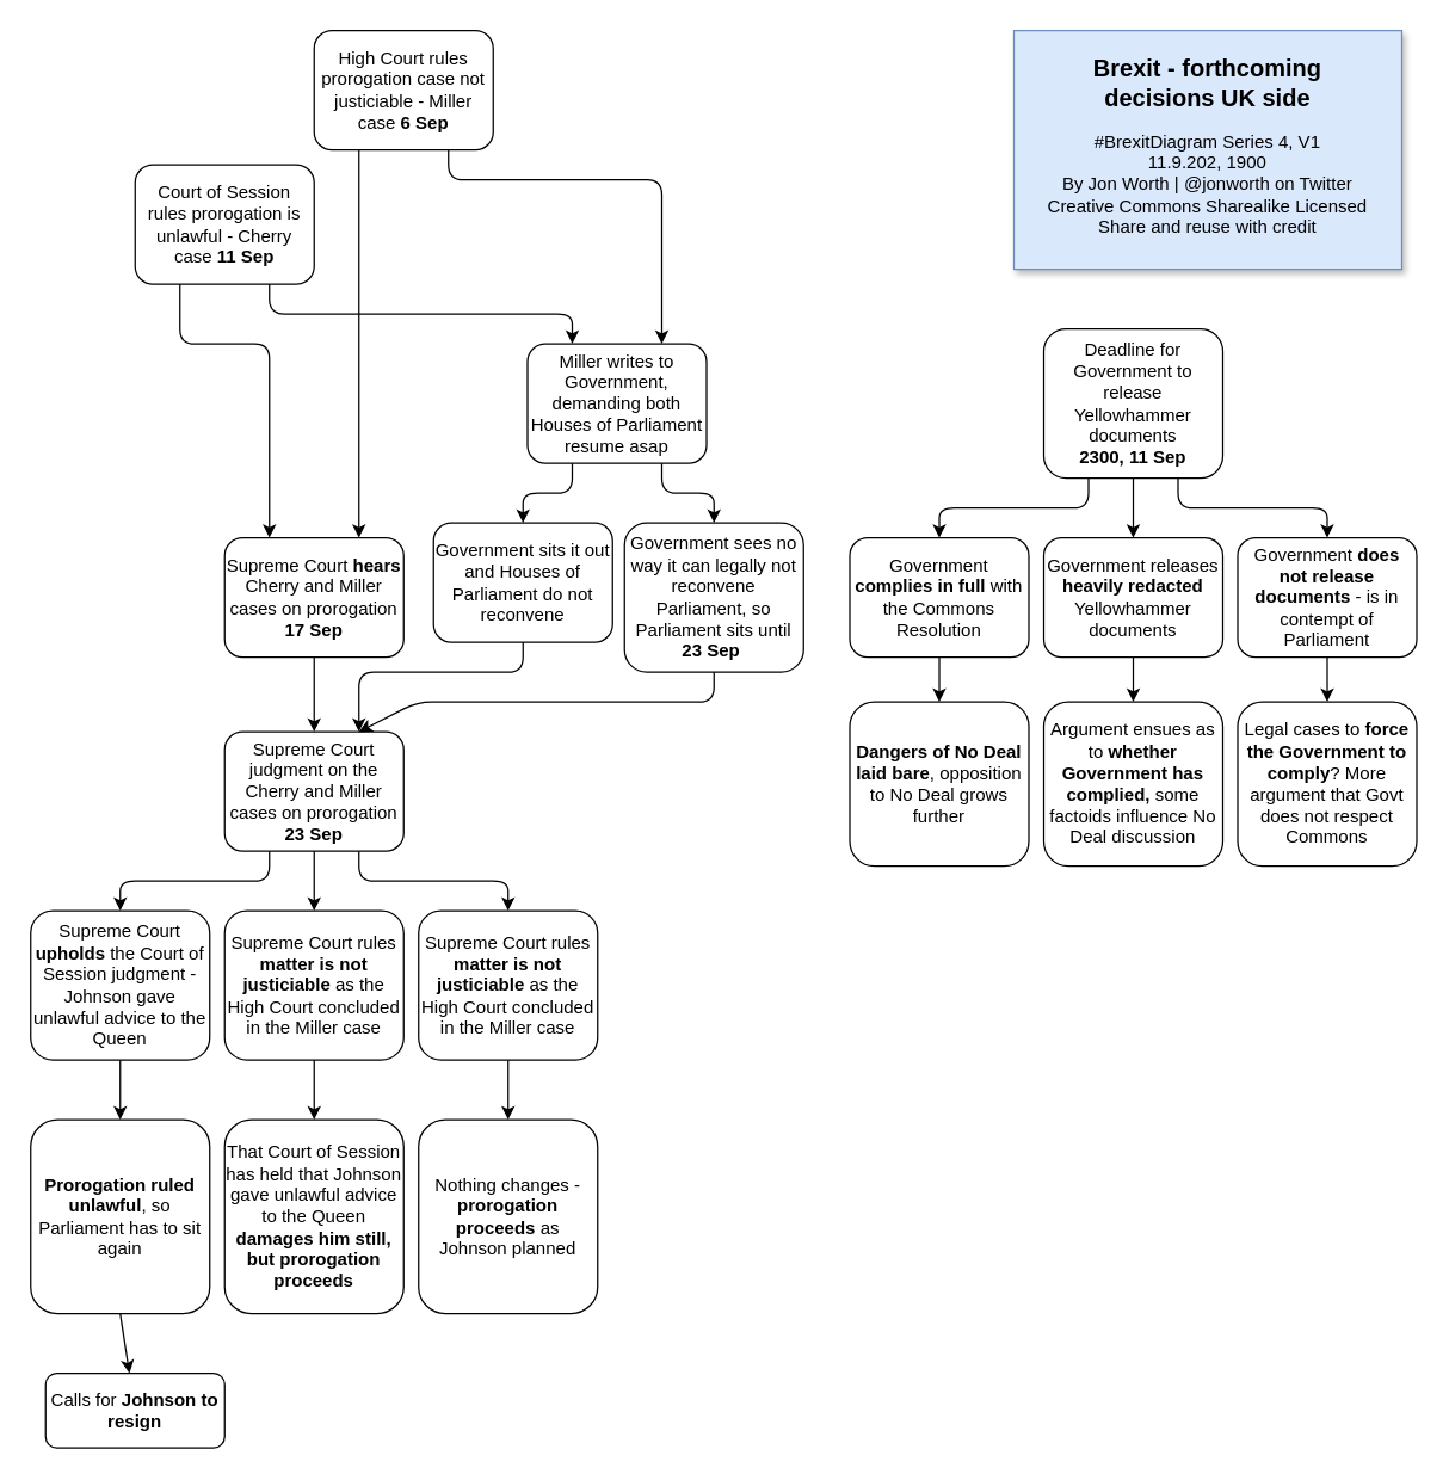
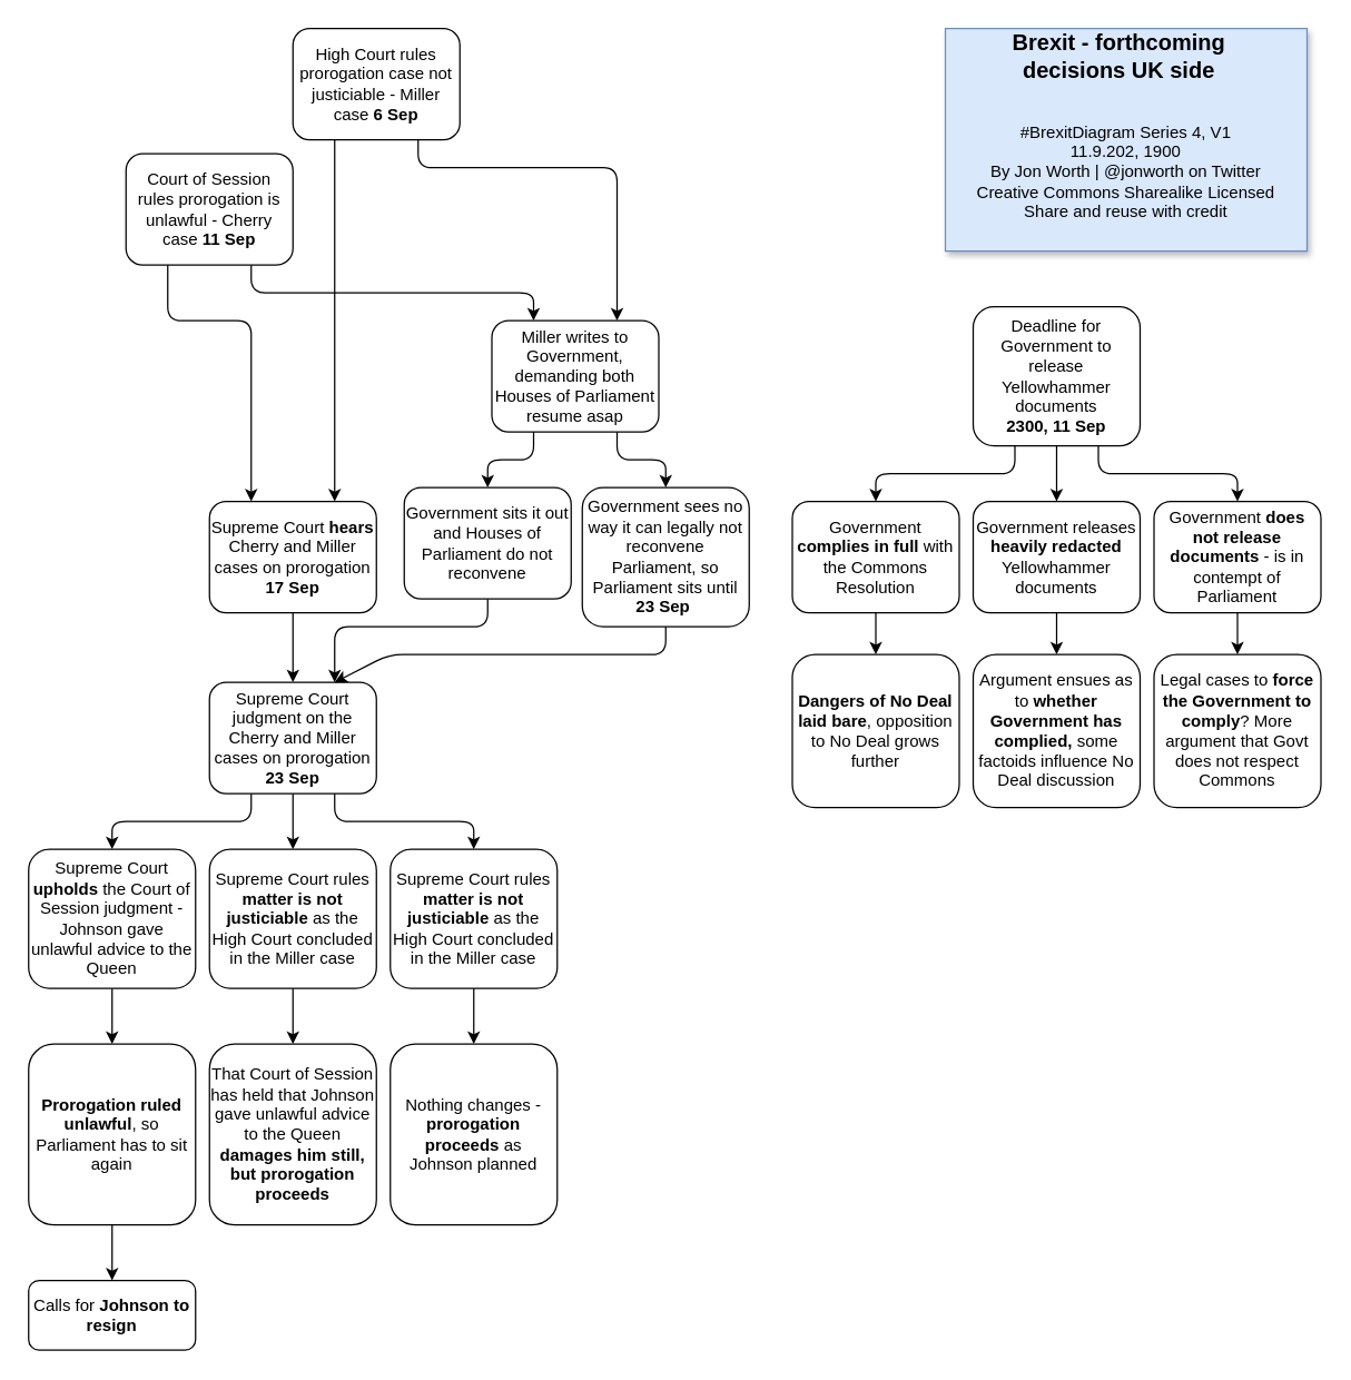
- <mxCell id="46" value="&lt;b&gt;&lt;font style=&quot;font-size: 16px&quot;&gt;Brexit - forthcoming decisions UK side&lt;/font&gt;&lt;/b&gt;" style="text;html=1;strokeColor=none;fillColor=none;align=center;verticalAlign=middle;whiteSpace=wrap;rounded=0;shadow=1;" vertex="1" parent="1"><mxGeometry x="699" y="40" width="220" height="30" as="geometry" /></mxCell>
+ <mxCell id="46" value="&lt;b&gt;&lt;font style=&quot;font-size: 16px&quot;&gt;Brexit - forthcoming decisions UK side&lt;/font&gt;&lt;/b&gt;" style="text;html=1;strokeColor=none;fillColor=none;align=center;verticalAlign=middle;whiteSpace=wrap;rounded=0;shadow=1;" vertex="1" parent="1"><mxGeometry x="694" y="25" width="220" height="30" as="geometry" /></mxCell>
- <mxCell id="31" value="Calls for &lt;b&gt;Johnson to resign&lt;/b&gt;" style="rounded=1;whiteSpace=wrap;html=1;" parent="1" vertex="1"><mxGeometry x="30" y="920" width="120" height="50" as="geometry" /></mxCell>
+ <mxCell id="31" value="Calls for &lt;b&gt;Johnson to resign&lt;/b&gt;" style="rounded=1;whiteSpace=wrap;html=1;" parent="1" vertex="1"><mxGeometry x="20" y="920" width="120" height="50" as="geometry" /></mxCell>
